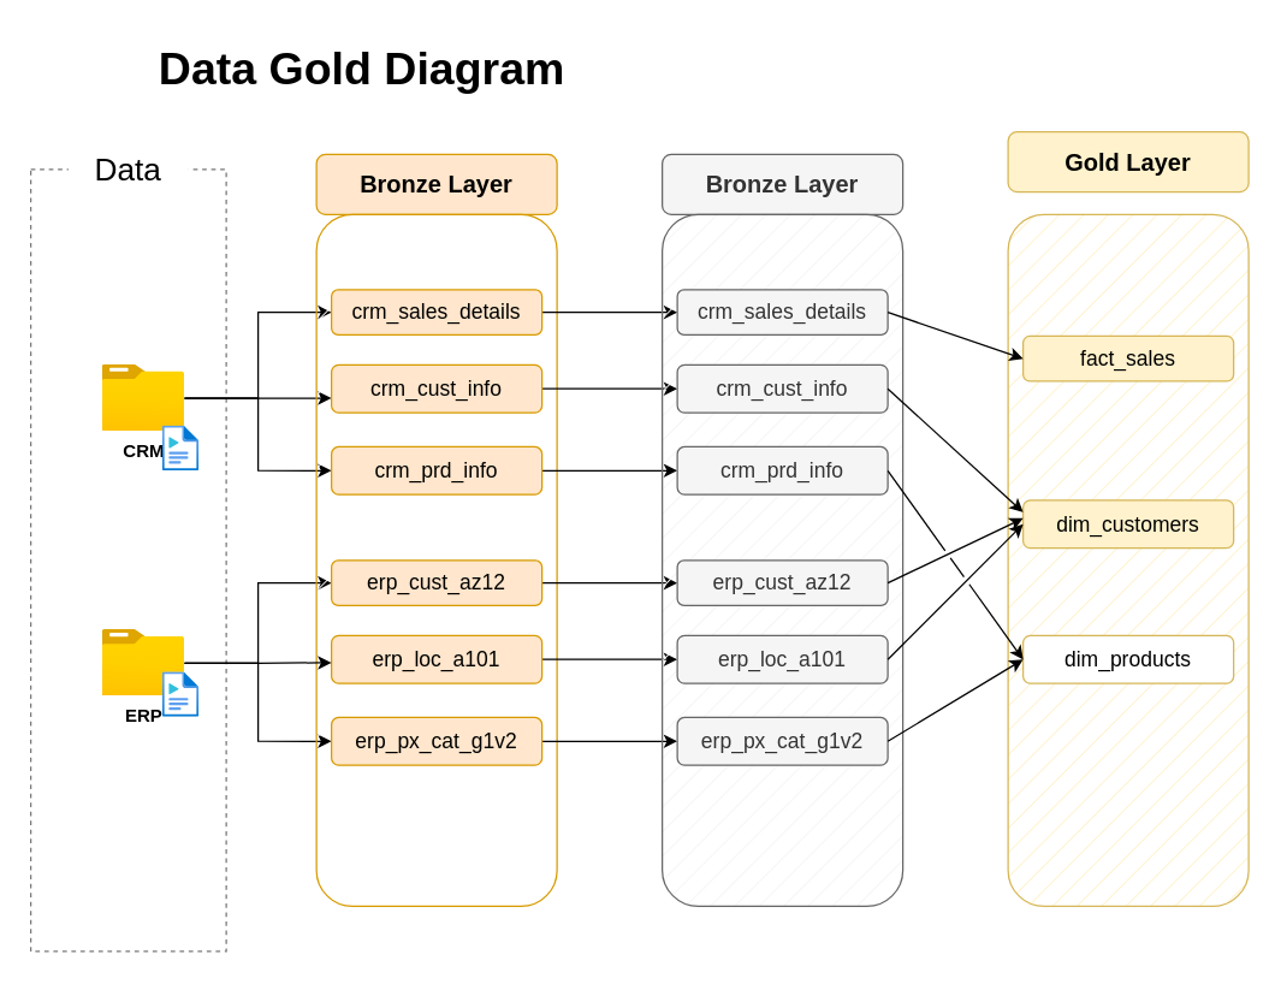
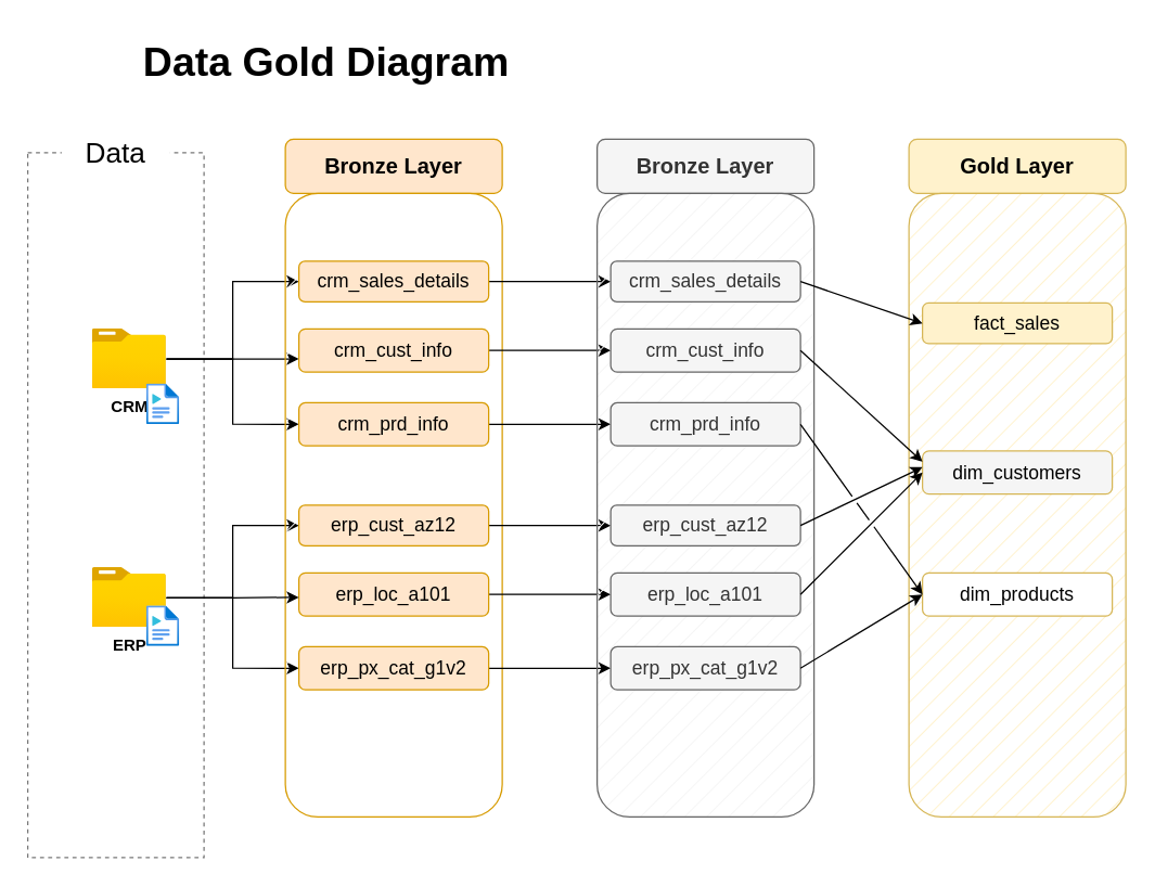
- <mxCell id="37" value="&lt;font style=&quot;font-size: 16px;&quot;&gt;&lt;b style=&quot;&quot;&gt;Gold Layer&lt;/b&gt;&lt;/font&gt;" style="rounded=1;whiteSpace=wrap;html=1;fillColor=#fff2cc;strokeColor=#d6b656;" vertex="1" parent="1"><mxGeometry x="670" y="87" width="160" height="40" as="geometry" /></mxCell>
+ <mxCell id="37" value="&lt;font style=&quot;font-size: 16px;&quot;&gt;&lt;b style=&quot;&quot;&gt;Gold Layer&lt;/b&gt;&lt;/font&gt;" style="rounded=1;whiteSpace=wrap;html=1;fillColor=#fff2cc;strokeColor=#d6b656;" vertex="1" parent="1"><mxGeometry x="670" y="102" width="160" height="40" as="geometry" /></mxCell>
- <mxCell id="40" value="&lt;font style=&quot;font-size: 14px;&quot;&gt;dim_customers&lt;/font&gt;" style="rounded=1;whiteSpace=wrap;html=1;fillColor=#fff2cc;strokeColor=#d6b656;" vertex="1" parent="1"><mxGeometry x="680" y="332" width="140" height="31.77" as="geometry" /></mxCell>
+ <mxCell id="40" value="&lt;font style=&quot;font-size: 14px;&quot;&gt;dim_customers&lt;/font&gt;" style="rounded=1;whiteSpace=wrap;html=1;fillColor=#f5f5f5;strokeColor=#d6b656;" vertex="1" parent="1"><mxGeometry x="680" y="332" width="140" height="31.77" as="geometry" /></mxCell>
